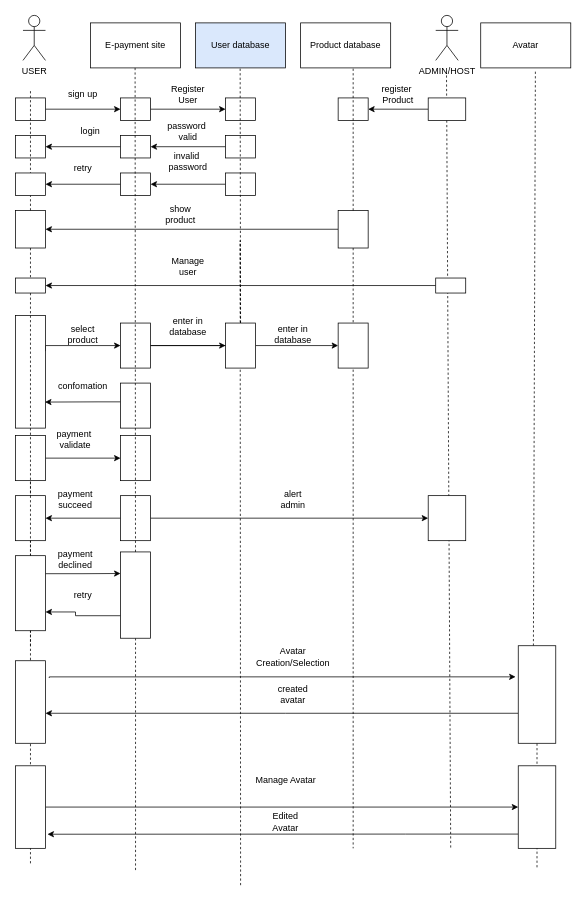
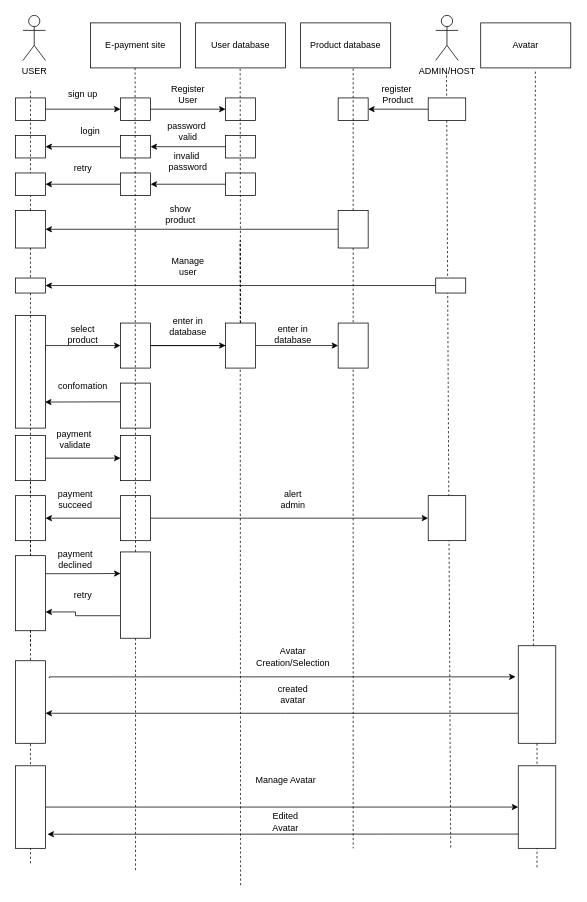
- <mxCell id="4" value="User database" style="rounded=0;whiteSpace=wrap;html=1;fillColor=#dae8fc;" parent="1" vertex="1"><mxGeometry x="260" y="30" width="120" height="60" as="geometry" /></mxCell>
+ <mxCell id="4" value="User database" style="rounded=0;whiteSpace=wrap;html=1;" parent="1" vertex="1"><mxGeometry x="260" y="30" width="120" height="60" as="geometry" /></mxCell>
